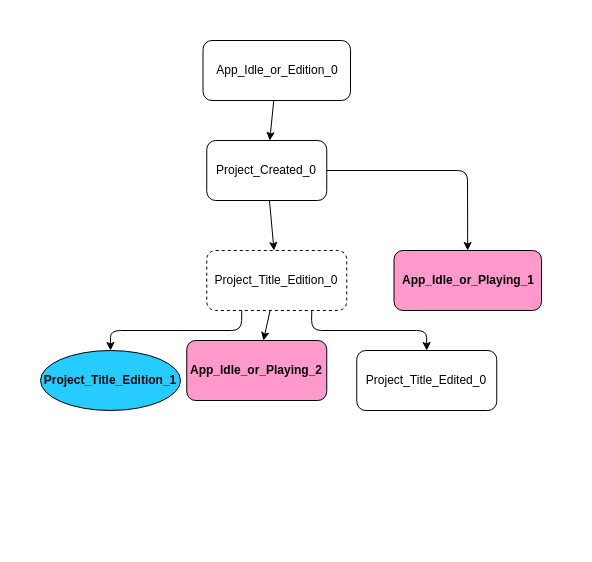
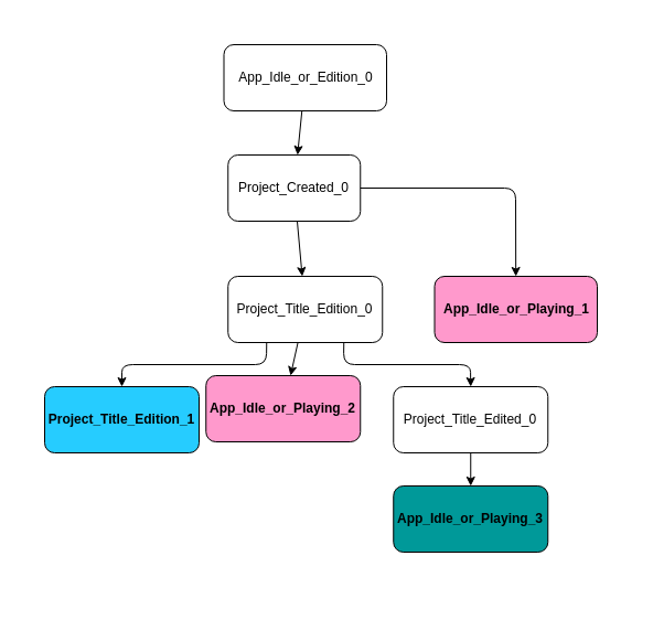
- <mxCell id="12" value="Project_Title_Edition_0" style="rounded=1;whiteSpace=wrap;html=1;fillColor=none;strokeColor=#000000;fontColor=#000000;dashed=1;" parent="1" vertex="1"><mxGeometry x="206.25" y="250" width="140" height="60" as="geometry" /></mxCell>
+ <mxCell id="12" value="Project_Title_Edition_0" style="rounded=1;whiteSpace=wrap;html=1;fillColor=none;strokeColor=#000000;fontColor=#000000;" parent="1" vertex="1"><mxGeometry x="206.25" y="250" width="140" height="60" as="geometry" /></mxCell>
- <mxCell id="16" value="Project_Title_Edition_1" style="ellipse;whiteSpace=wrap;html=1;fillColor=#26CCFF;strokeColor=#000000;fontColor=#000000;fontStyle=1;" parent="1" vertex="1"><mxGeometry x="40" y="350" width="140" height="60" as="geometry" /></mxCell>
+ <mxCell id="16" value="Project_Title_Edition_1" style="rounded=1;whiteSpace=wrap;html=1;fillColor=#26CCFF;strokeColor=#000000;fontColor=#000000;fontStyle=1" parent="1" vertex="1"><mxGeometry x="40" y="350" width="140" height="60" as="geometry" /></mxCell>
+ <mxCell id="14" style="edgeStyle=none;html=1;strokeColor=#000000;" parent="1" source="15" target="17" edge="1"><mxGeometry relative="1" as="geometry" /></mxCell>
+ <mxCell id="17" value="App_Idle_or_Playing_3" style="rounded=1;whiteSpace=wrap;html=1;fillColor=#009999;strokeColor=#000000;fontColor=#000000;fontStyle=1" parent="1" vertex="1"><mxGeometry x="356.25" y="440" width="140" height="60" as="geometry" /></mxCell>
